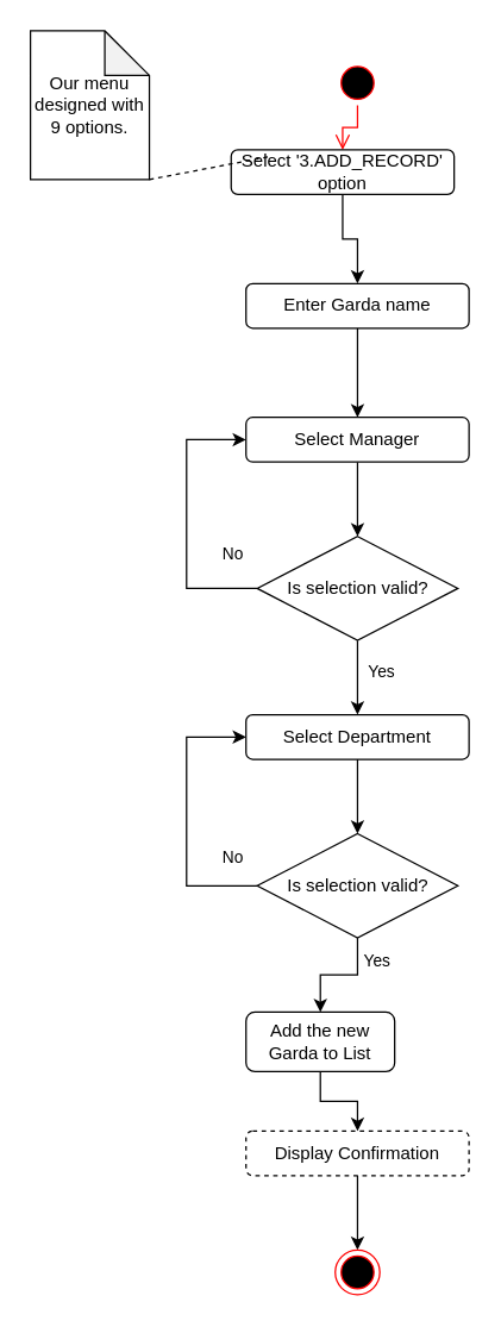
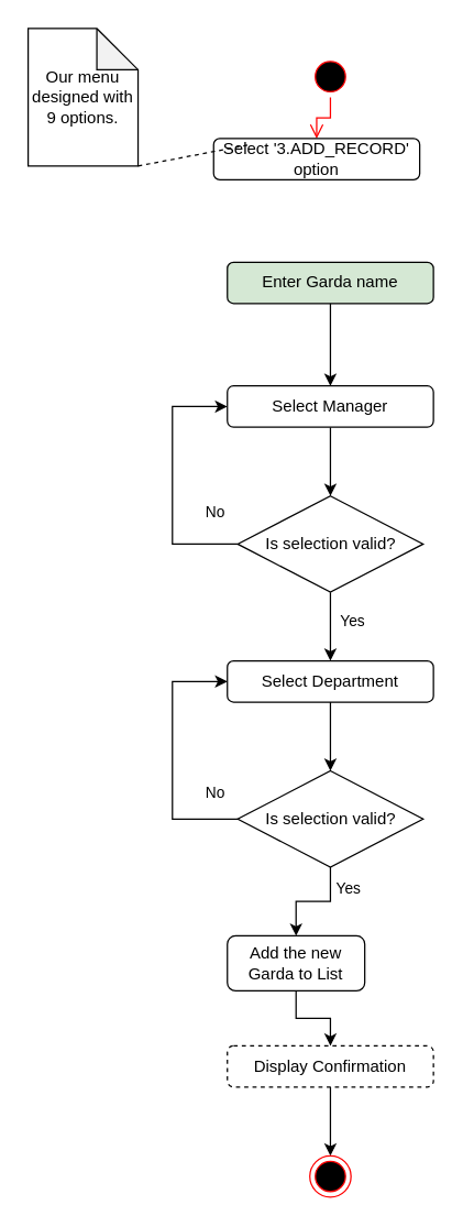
- <mxCell id="4" value="" style="edgeStyle=orthogonalEdgeStyle;rounded=0;orthogonalLoop=1;jettySize=auto;html=1;entryX=0.5;entryY=0;entryDx=0;entryDy=0;" edge="1" parent="1" source="5" target="7"><mxGeometry relative="1" as="geometry" /></mxCell>
- <mxCell id="7" value="Enter Garda name" style="rounded=1;whiteSpace=wrap;html=1;" vertex="1" parent="1"><mxGeometry x="165" y="190" width="150" height="30" as="geometry" /></mxCell>
+ <mxCell id="7" value="Enter Garda name" style="rounded=1;whiteSpace=wrap;html=1;fillColor=#d5e8d4;" vertex="1" parent="1"><mxGeometry x="165" y="190" width="150" height="30" as="geometry" /></mxCell>
